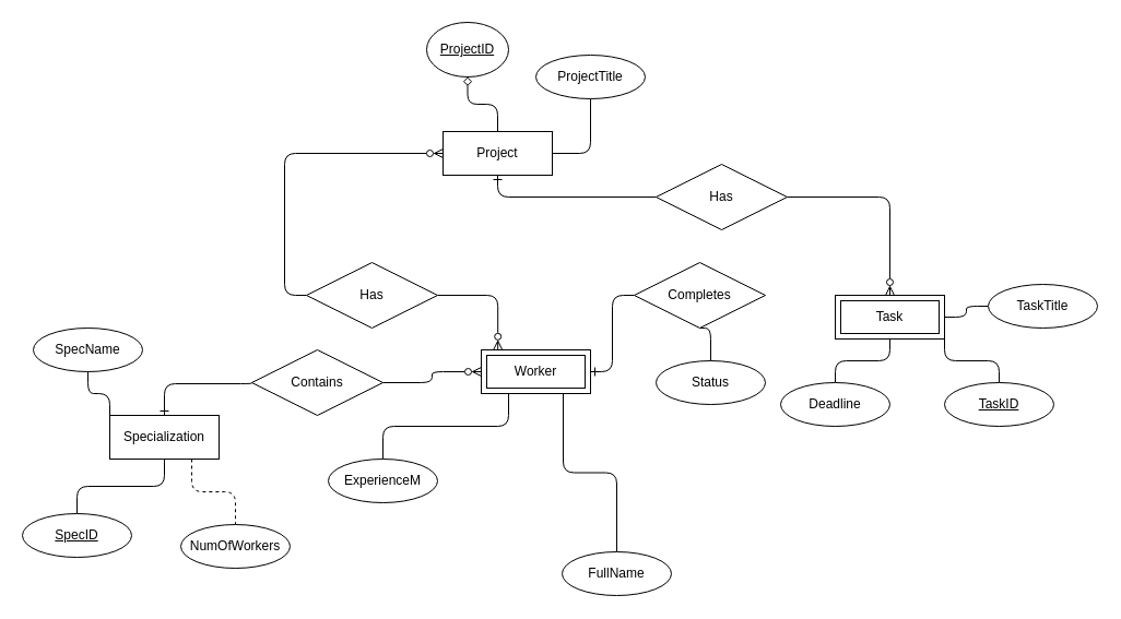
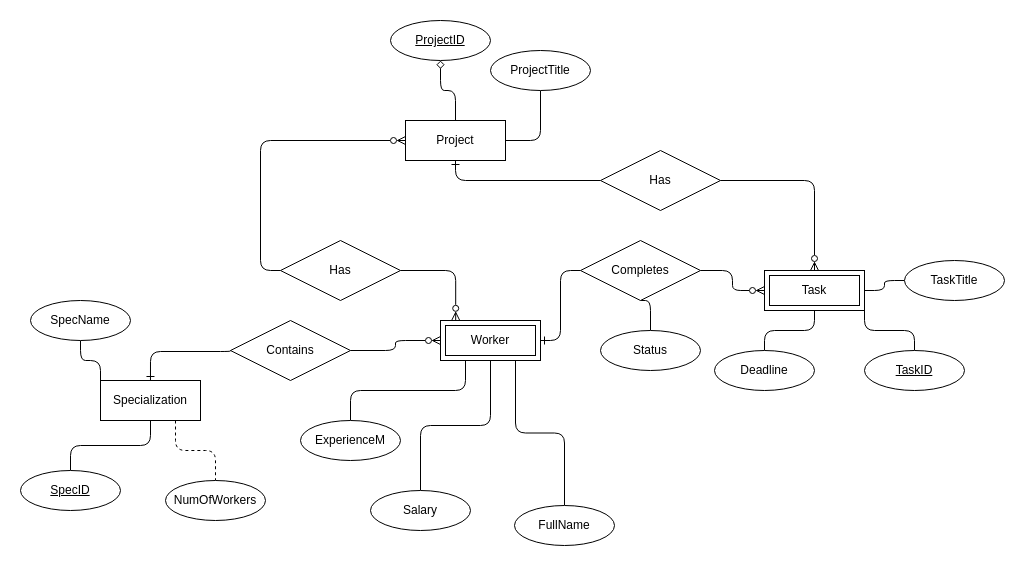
- <mxCell id="34" value="ProjectID" style="ellipse;whiteSpace=wrap;html=1;align=center;fontStyle=4;" vertex="1" parent="1"><mxGeometry x="390" y="20" width="75" height="50" as="geometry" /></mxCell>
+ <mxCell id="34" value="ProjectID" style="ellipse;whiteSpace=wrap;html=1;align=center;fontStyle=4;" vertex="1" parent="1"><mxGeometry x="390" y="20" width="100" height="40" as="geometry" /></mxCell>
+ <mxCell id="30" style="edgeStyle=orthogonalEdgeStyle;rounded=1;orthogonalLoop=1;jettySize=auto;html=1;exitX=1;exitY=0.5;exitDx=0;exitDy=0;entryX=0;entryY=0.5;entryDx=0;entryDy=0;endArrow=ERzeroToMany;endFill=0;curved=0;" edge="1" parent="1" source="32" target="15"><mxGeometry relative="1" as="geometry" /></mxCell>
+ <mxCell id="22" style="edgeStyle=orthogonalEdgeStyle;rounded=1;orthogonalLoop=1;jettySize=auto;html=1;exitX=0.5;exitY=0;exitDx=0;exitDy=0;entryX=0.5;entryY=1;entryDx=0;entryDy=0;endArrow=none;endFill=0;curved=0;" edge="1" parent="1" source="23" target="11"><mxGeometry relative="1" as="geometry" /></mxCell>
+ <mxCell id="23" value="Salary" style="ellipse;whiteSpace=wrap;html=1;align=center;" vertex="1" parent="1"><mxGeometry x="370" y="490" width="100" height="40" as="geometry" /></mxCell>
